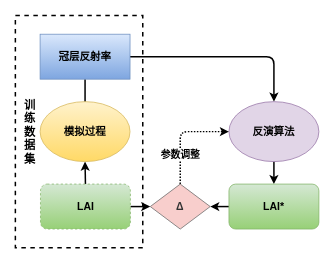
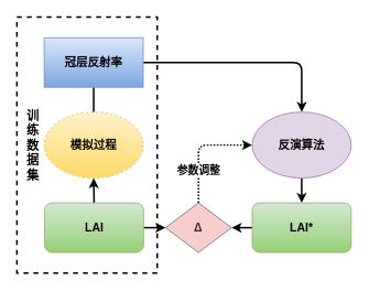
- <mxCell id="7" value="模拟过程" style="ellipse;whiteSpace=wrap;html=1;fontSize=14;gradientColor=#ffd966;fillColor=#fff2cc;strokeColor=#d6b656;fontStyle=1" vertex="1" parent="1"><mxGeometry x="53" y="135" width="120" height="80" as="geometry" /></mxCell>
+ <mxCell id="7" value="模拟过程" style="ellipse;whiteSpace=wrap;html=1;fontSize=14;gradientColor=#ffd966;fillColor=#fff2cc;strokeColor=#d6b656;fontStyle=1;dashed=1;" vertex="1" parent="1"><mxGeometry x="53" y="135" width="120" height="80" as="geometry" /></mxCell>
- <mxCell id="5" value="&lt;span&gt;LAI&lt;/span&gt;" style="rounded=1;whiteSpace=wrap;html=1;fontSize=14;gradientColor=#97d077;fillColor=#d5e8d4;strokeColor=#82b366;fontStyle=1;dashed=1;" vertex="1" parent="1"><mxGeometry x="53.5" y="245" width="120" height="60" as="geometry" /></mxCell>
+ <mxCell id="5" value="&lt;span&gt;LAI&lt;/span&gt;" style="rounded=1;whiteSpace=wrap;html=1;fontSize=14;gradientColor=#97d077;fillColor=#d5e8d4;strokeColor=#82b366;fontStyle=1" vertex="1" parent="1"><mxGeometry x="53.5" y="245" width="120" height="60" as="geometry" /></mxCell>
